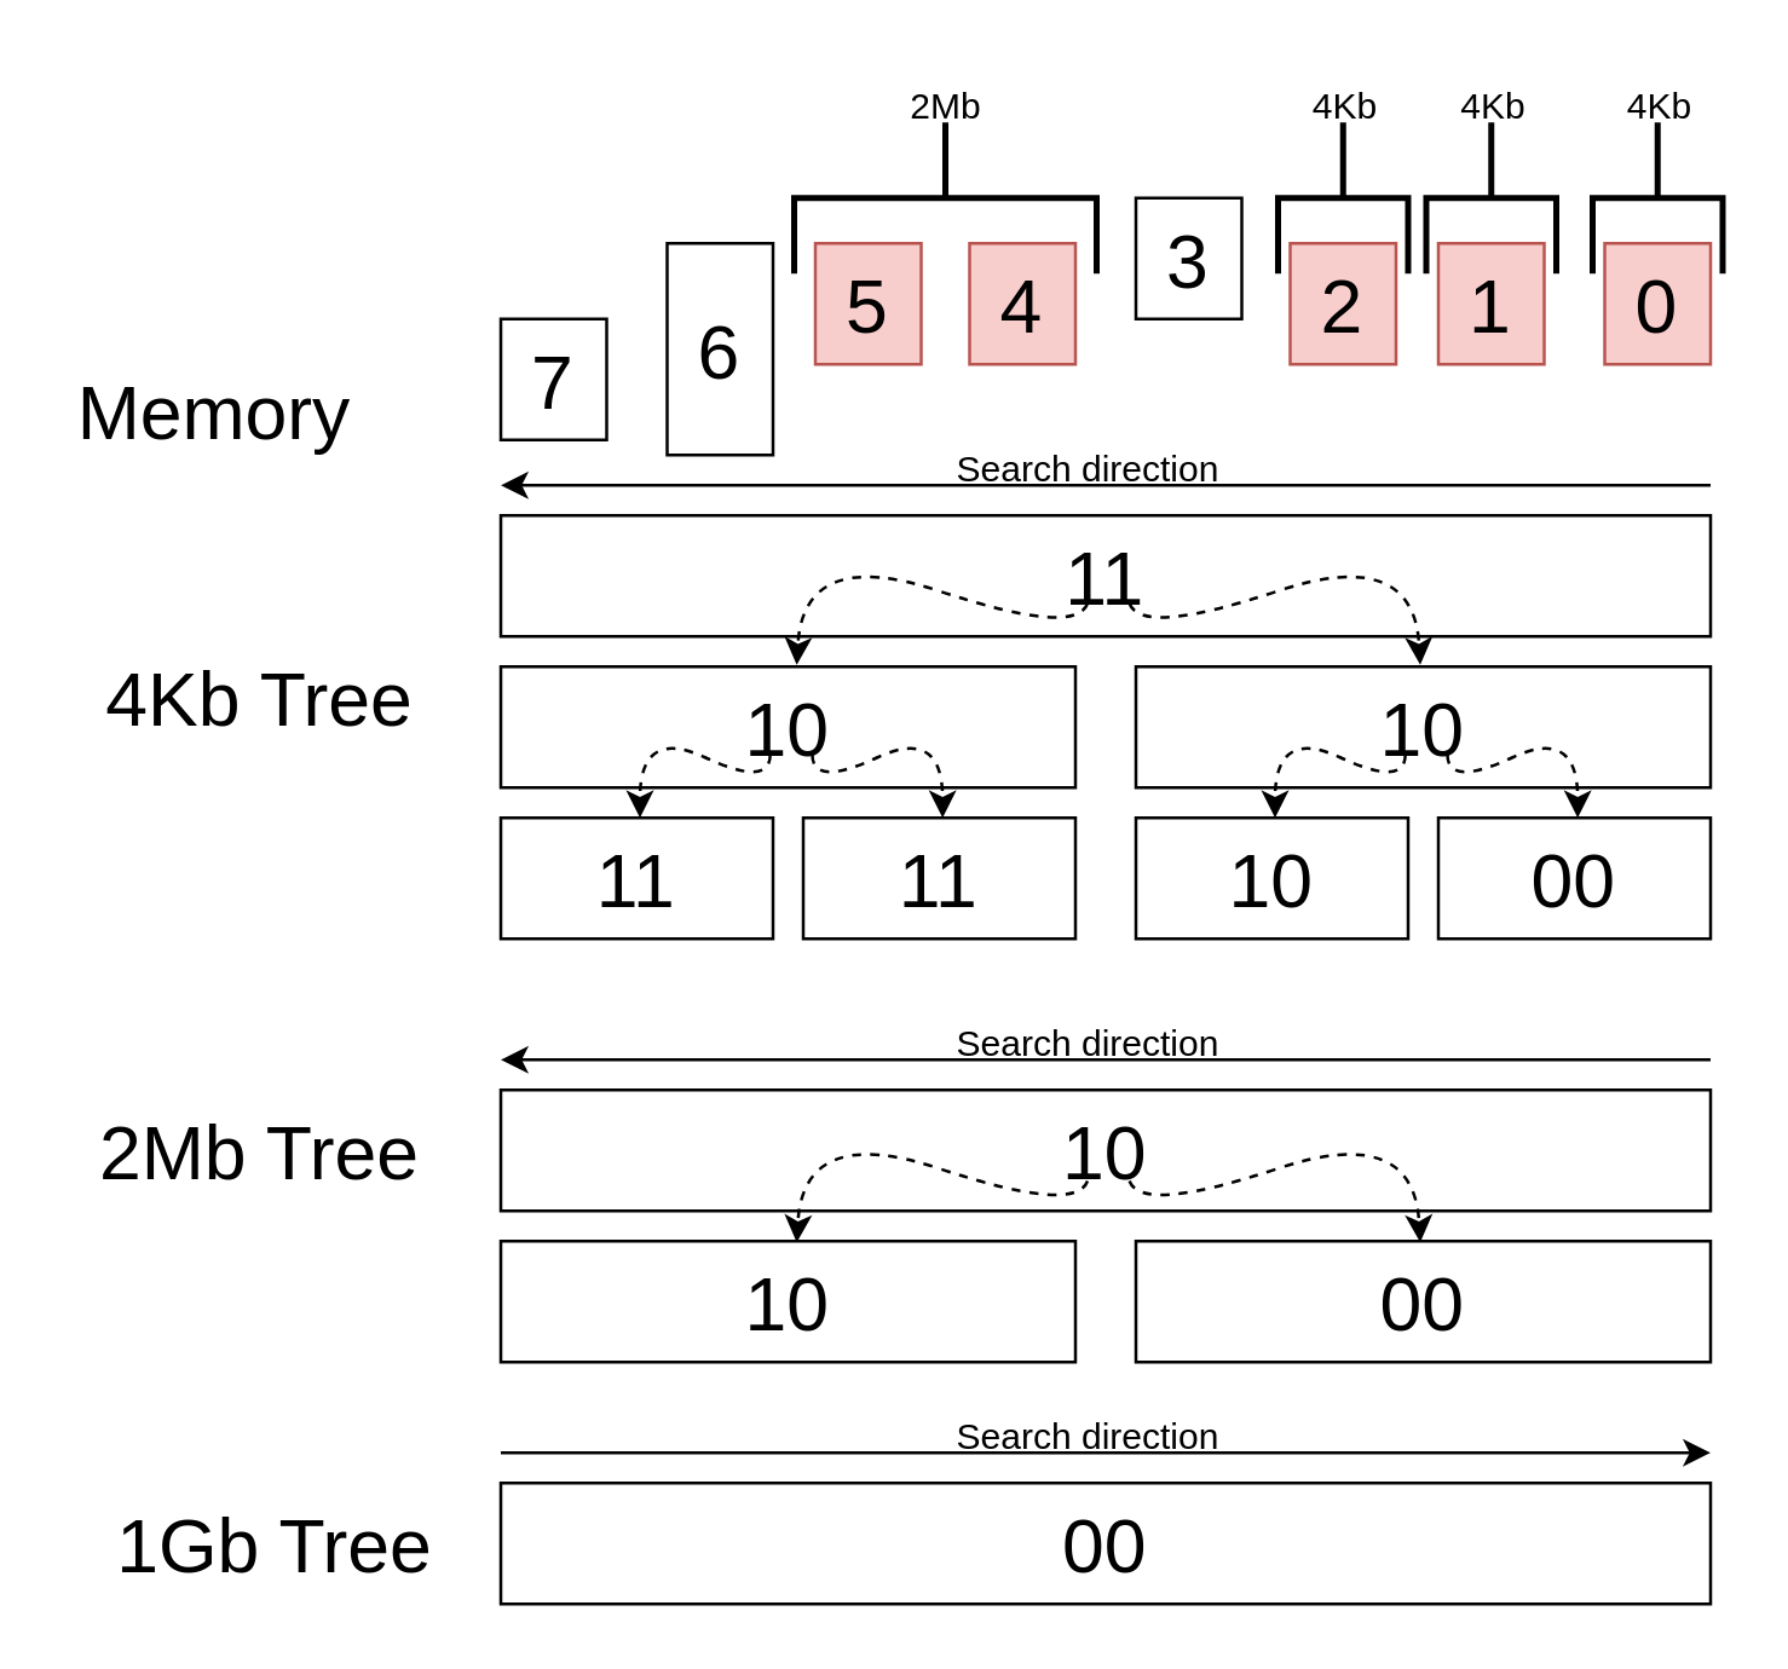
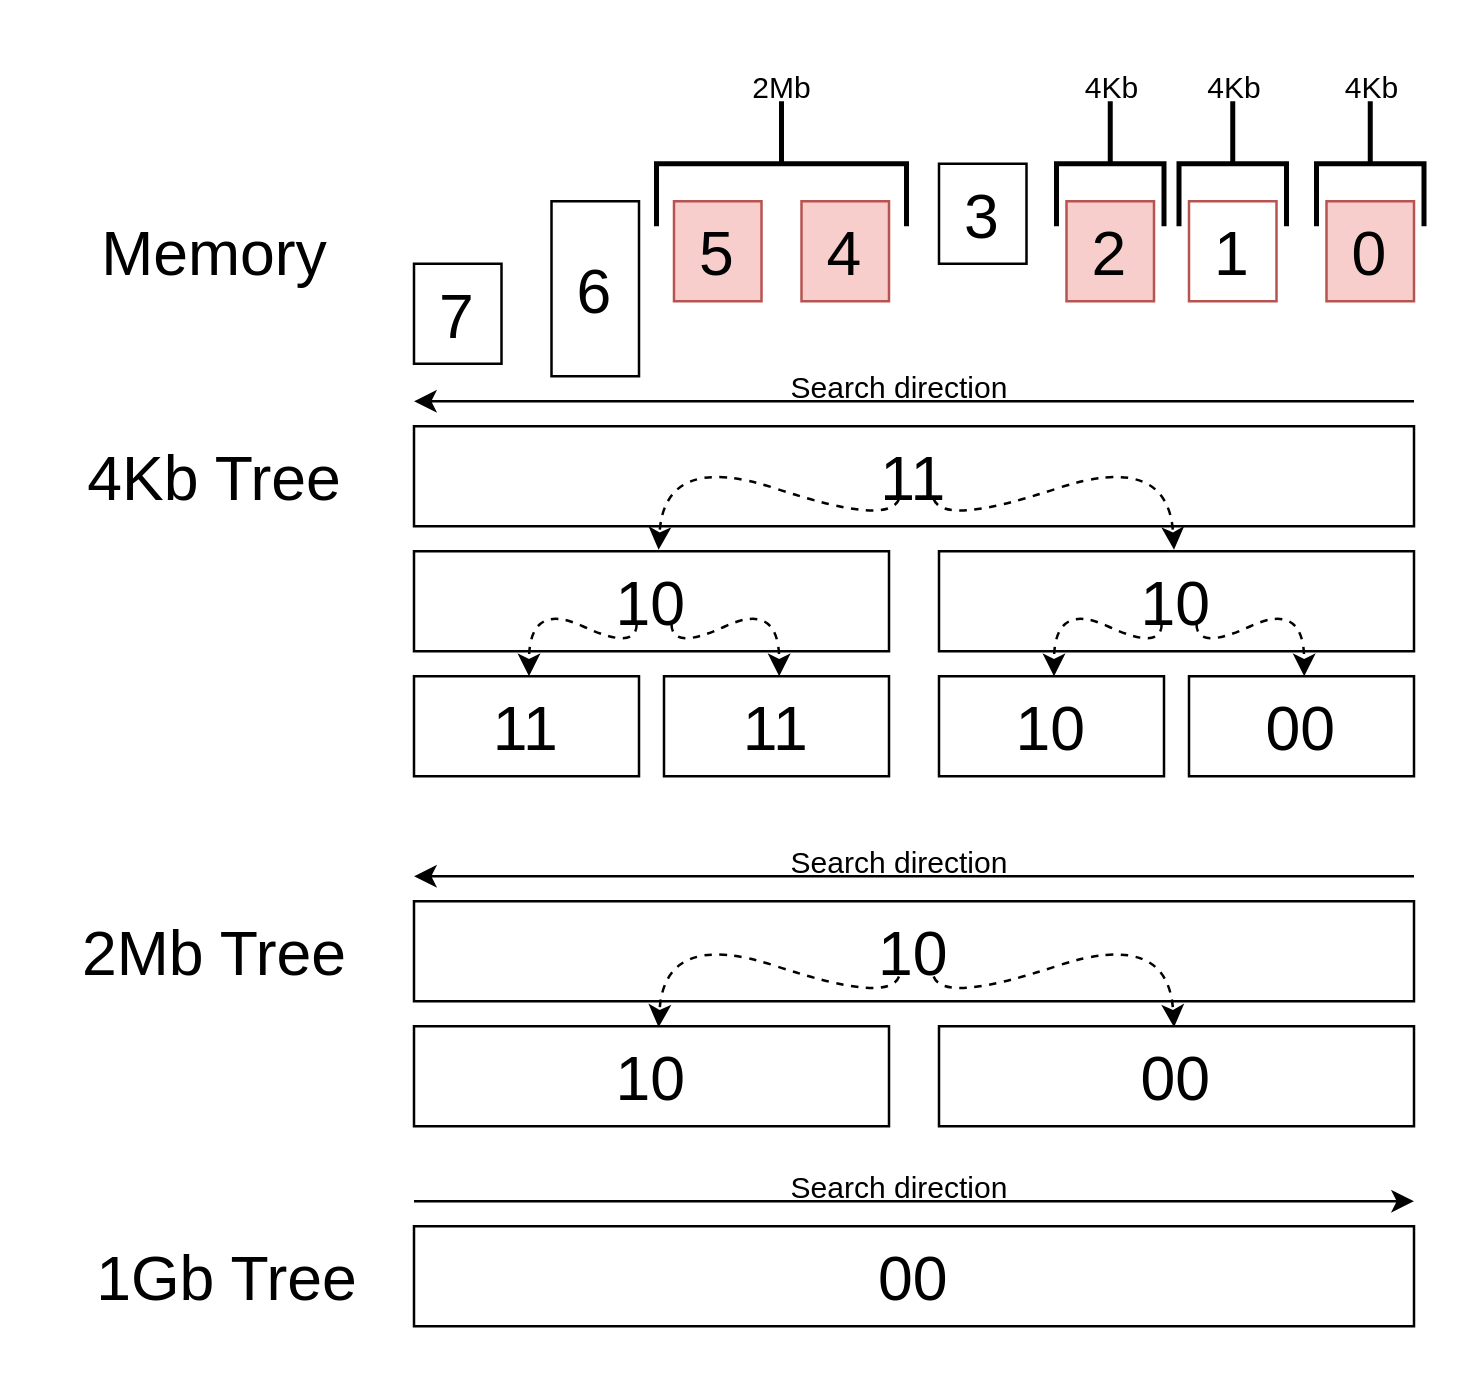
- <mxCell id="23" value="&lt;font style=&quot;font-size: 25px;&quot;&gt;1&lt;/font&gt;" style="rounded=0;whiteSpace=wrap;html=1;fillColor=#f8cecc;strokeColor=#b85450;" parent="1" vertex="1"><mxGeometry x="475" y="80" width="35" height="40" as="geometry" /></mxCell>
+ <mxCell id="23" value="&lt;font style=&quot;font-size: 25px;&quot;&gt;1&lt;/font&gt;" style="rounded=0;whiteSpace=wrap;html=1;fillColor=#ffffff;strokeColor=#b85450;" parent="1" vertex="1"><mxGeometry x="475" y="80" width="35" height="40" as="geometry" /></mxCell>
- <mxCell id="17" value="&lt;div&gt;Memory&lt;/div&gt;" style="text;html=1;align=center;verticalAlign=middle;resizable=0;points=[];autosize=1;strokeColor=none;fillColor=none;fontSize=25;" parent="1" vertex="1"><mxGeometry x="15" y="115" width="110" height="40" as="geometry" /></mxCell>
+ <mxCell id="17" value="&lt;div&gt;Memory&lt;/div&gt;" style="text;html=1;align=center;verticalAlign=middle;resizable=0;points=[];autosize=1;strokeColor=none;fillColor=none;fontSize=25;" parent="1" vertex="1"><mxGeometry x="30" y="80" width="110" height="40" as="geometry" /></mxCell>
- <mxCell id="9" value="4Kb Tree" style="text;html=1;align=center;verticalAlign=middle;resizable=0;points=[];autosize=1;strokeColor=none;fillColor=none;fontSize=25;" parent="1" vertex="1"><mxGeometry x="25" y="210" width="120" height="40" as="geometry" /></mxCell>
+ <mxCell id="9" value="4Kb Tree" style="text;html=1;align=center;verticalAlign=middle;resizable=0;points=[];autosize=1;strokeColor=none;fillColor=none;fontSize=25;" parent="1" vertex="1"><mxGeometry x="25" y="170" width="120" height="40" as="geometry" /></mxCell>
